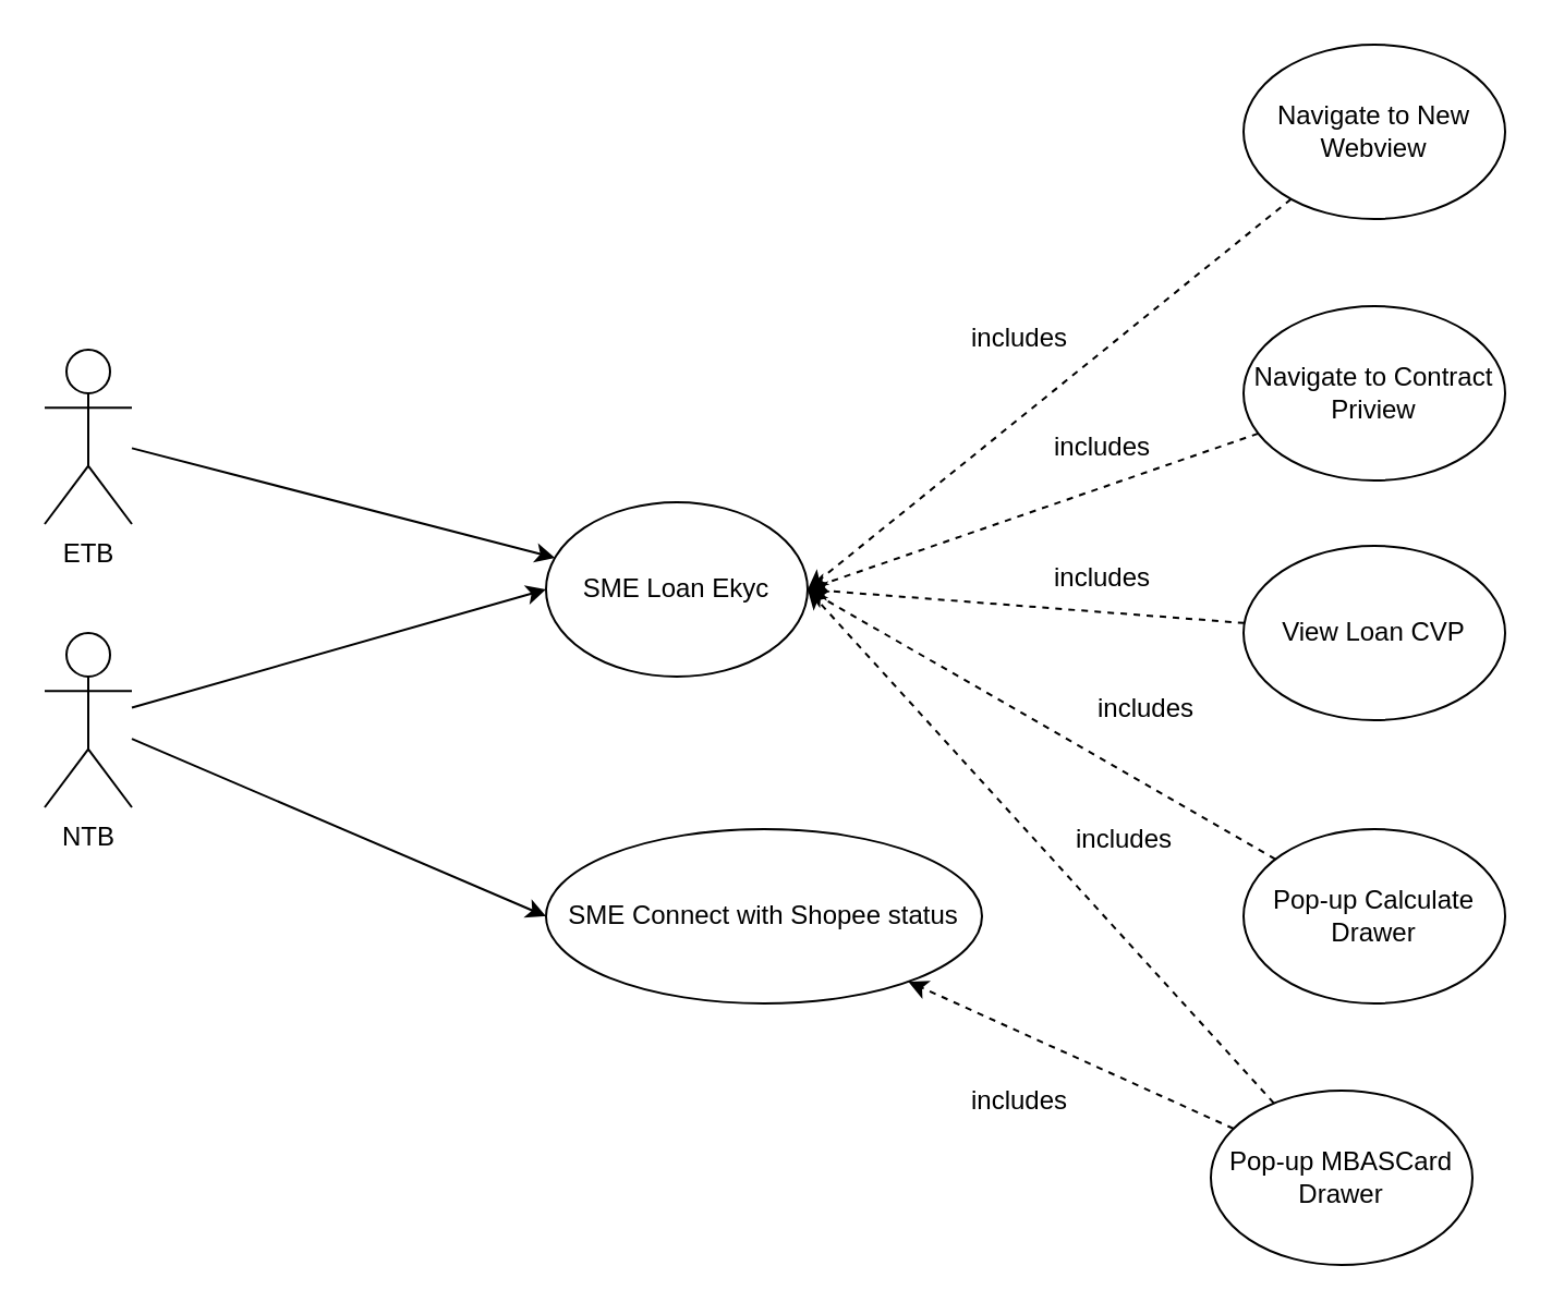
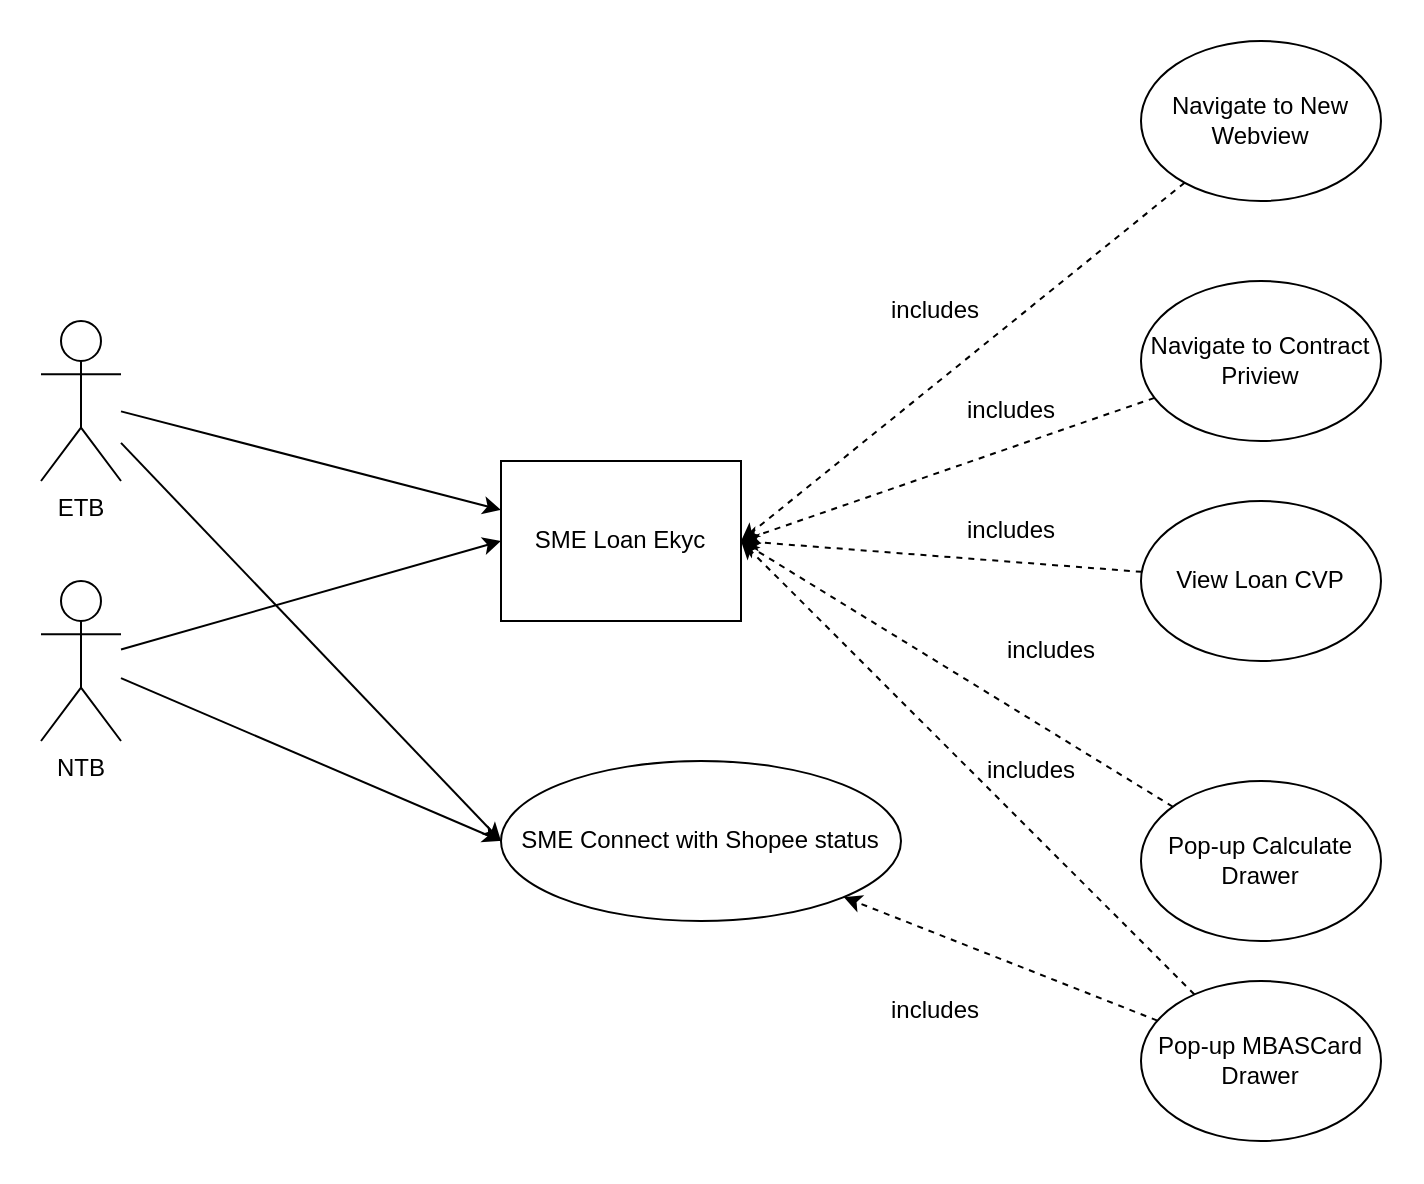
- <mxCell id="5" value="SME Loan Ekyc" style="ellipse;whiteSpace=wrap;html=1;" parent="1" vertex="1"><mxGeometry x="250" y="230" width="120" height="80" as="geometry" /></mxCell>
+ <mxCell id="5" value="SME Loan Ekyc" style="whiteSpace=wrap;html=1;rounded=0;" parent="1" vertex="1"><mxGeometry x="250" y="230" width="120" height="80" as="geometry" /></mxCell>
+ <mxCell id="3" style="rounded=0;orthogonalLoop=1;jettySize=auto;html=1;entryX=0;entryY=0.5;entryDx=0;entryDy=0;" parent="1" source="4" target="19" edge="1"><mxGeometry relative="1" as="geometry" /></mxCell>
- <mxCell id="13" value="Pop-up Calculate Drawer" style="ellipse;whiteSpace=wrap;html=1;" parent="1" vertex="1"><mxGeometry x="570" y="380" width="120" height="80" as="geometry" /></mxCell>
+ <mxCell id="13" value="Pop-up Calculate Drawer" style="ellipse;whiteSpace=wrap;html=1;" parent="1" vertex="1"><mxGeometry x="570" y="390" width="120" height="80" as="geometry" /></mxCell>
- <mxCell id="16" value="Pop-up MBASCard Drawer" style="ellipse;whiteSpace=wrap;html=1;" parent="1" vertex="1"><mxGeometry x="555" y="500" width="120" height="80" as="geometry" /></mxCell>
+ <mxCell id="16" value="Pop-up MBASCard Drawer" style="ellipse;whiteSpace=wrap;html=1;" parent="1" vertex="1"><mxGeometry x="570" y="490" width="120" height="80" as="geometry" /></mxCell>
